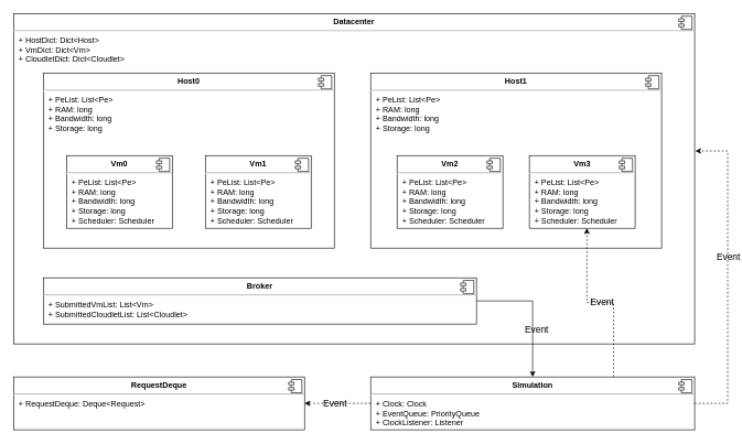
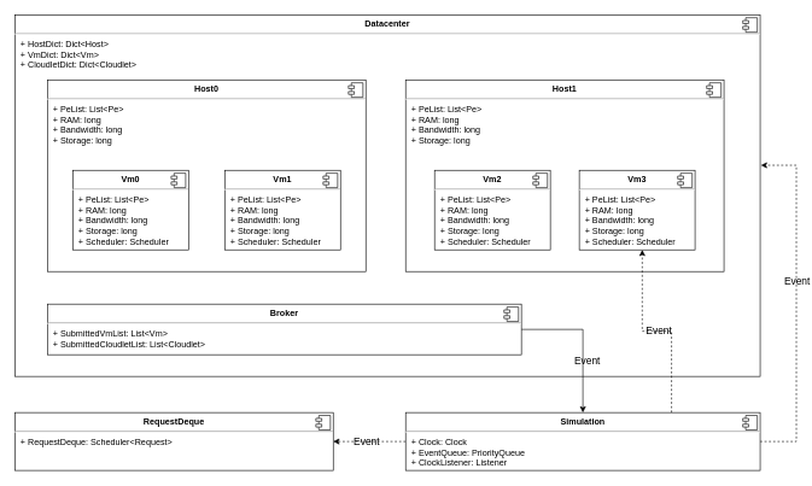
- <mxCell id="20" value="&lt;p style=&quot;margin:0px;margin-top:6px;text-align:center;&quot;&gt;&lt;b&gt;RequestDeque&lt;/b&gt;&lt;/p&gt;&lt;hr&gt;&lt;p style=&quot;margin:0px;margin-left:8px;&quot;&gt;+ RequestDeque: Deque&amp;lt;Request&amp;gt;&lt;br&gt;&lt;/p&gt;" style="align=left;overflow=fill;html=1;dropTarget=0;whiteSpace=wrap;labelBackgroundColor=none;rounded=0;" parent="1" vertex="1"><mxGeometry x="20" y="570" width="440" height="80" as="geometry" /></mxCell>
+ <mxCell id="20" value="&lt;p style=&quot;margin:0px;margin-top:6px;text-align:center;&quot;&gt;&lt;b&gt;RequestDeque&lt;/b&gt;&lt;/p&gt;&lt;hr&gt;&lt;p style=&quot;margin:0px;margin-left:8px;&quot;&gt;+ RequestDeque: Scheduler&amp;lt;Request&amp;gt;&lt;br&gt;&lt;/p&gt;" style="align=left;overflow=fill;html=1;dropTarget=0;whiteSpace=wrap;labelBackgroundColor=none;rounded=0;" parent="1" vertex="1"><mxGeometry x="20" y="570" width="440" height="80" as="geometry" /></mxCell>
